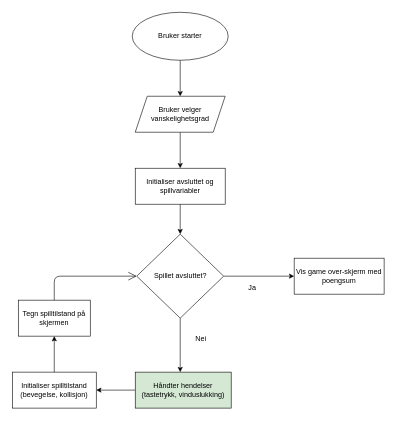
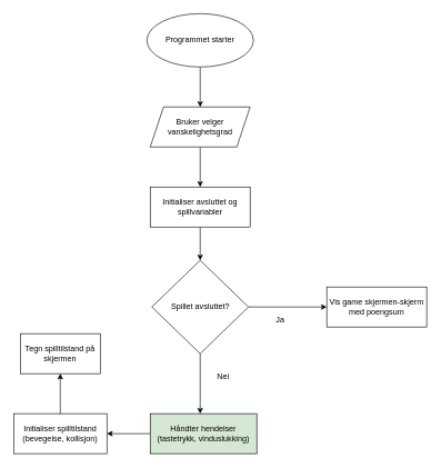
- <mxCell id="3" value="Bruker starter" style="ellipse;whiteSpace=wrap;html=1;" parent="1" vertex="1"><mxGeometry x="220" y="20" width="160" height="80" as="geometry" /></mxCell>
+ <mxCell id="3" value="Programmet starter" style="ellipse;whiteSpace=wrap;html=1;" parent="1" vertex="1"><mxGeometry x="220" y="20" width="160" height="80" as="geometry" /></mxCell>
- <mxCell id="19" value="" style="endArrow=open;endFill=1;endSize=12;html=1;exitX=0.5;exitY=0;exitDx=0;exitDy=0;entryX=0;entryY=0.5;entryDx=0;entryDy=0;" parent="1" source="18" target="10" edge="1"><mxGeometry width="160" relative="1" as="geometry"><mxPoint x="260" y="380" as="sourcePoint" /><mxPoint x="420" y="380" as="targetPoint" /><Array as="points"><mxPoint x="90" y="460" /></Array></mxGeometry></mxCell>
- <mxCell id="12" value="Vis game over-skjerm med poengsum" style="rounded=0;whiteSpace=wrap;html=1;" parent="1" vertex="1"><mxGeometry x="490" y="430" width="150" height="60" as="geometry" /></mxCell>
+ <mxCell id="12" value="Vis game skjermen-skjerm med poengsum" style="rounded=0;whiteSpace=wrap;html=1;" parent="1" vertex="1"><mxGeometry x="490" y="430" width="150" height="60" as="geometry" /></mxCell>
